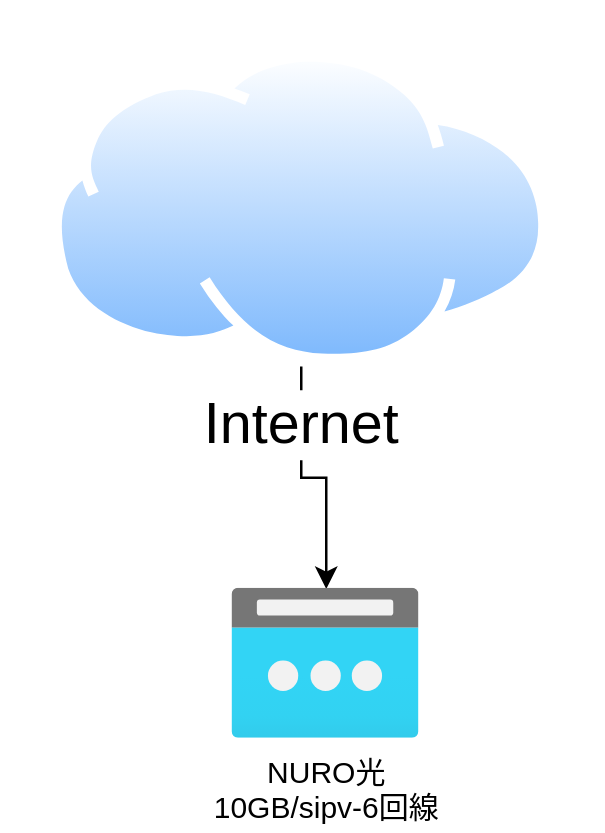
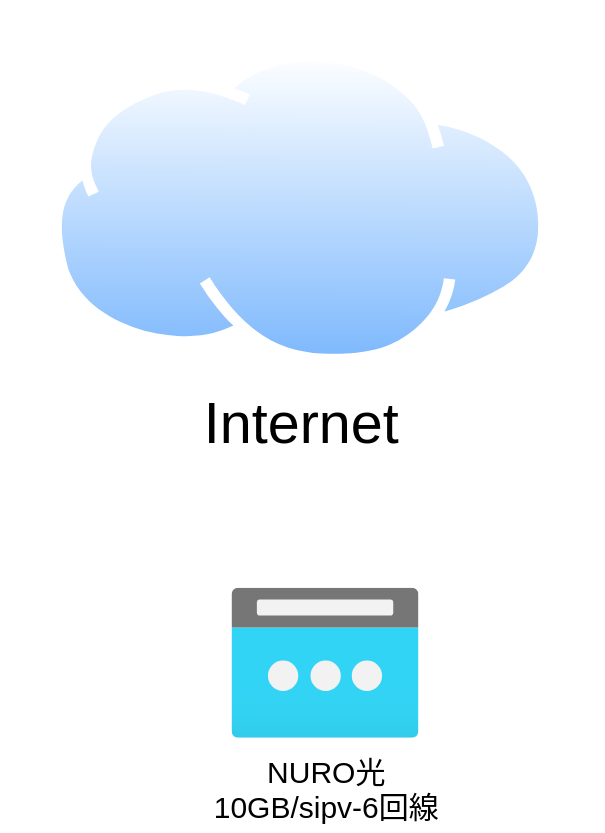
- <mxCell id="2" value="" style="edgeStyle=orthogonalEdgeStyle;rounded=0;orthogonalLoop=1;jettySize=auto;html=1;" parent="1" source="3" target="4" edge="1"><mxGeometry relative="1" as="geometry" /></mxCell>
